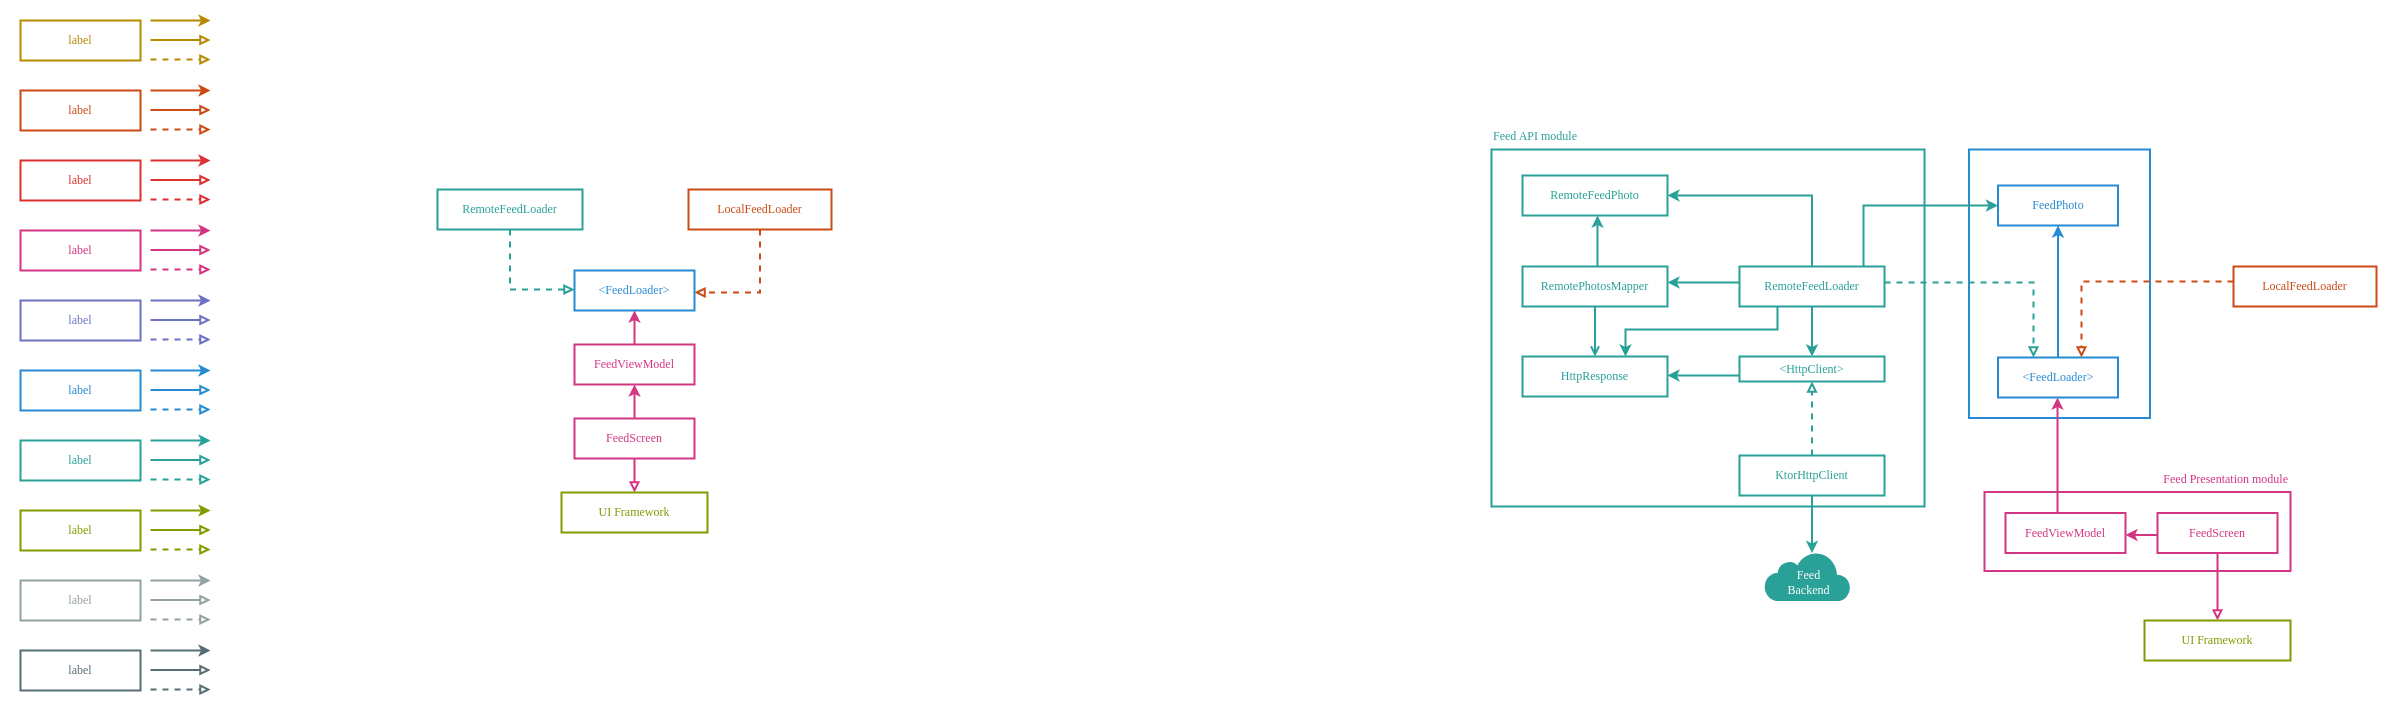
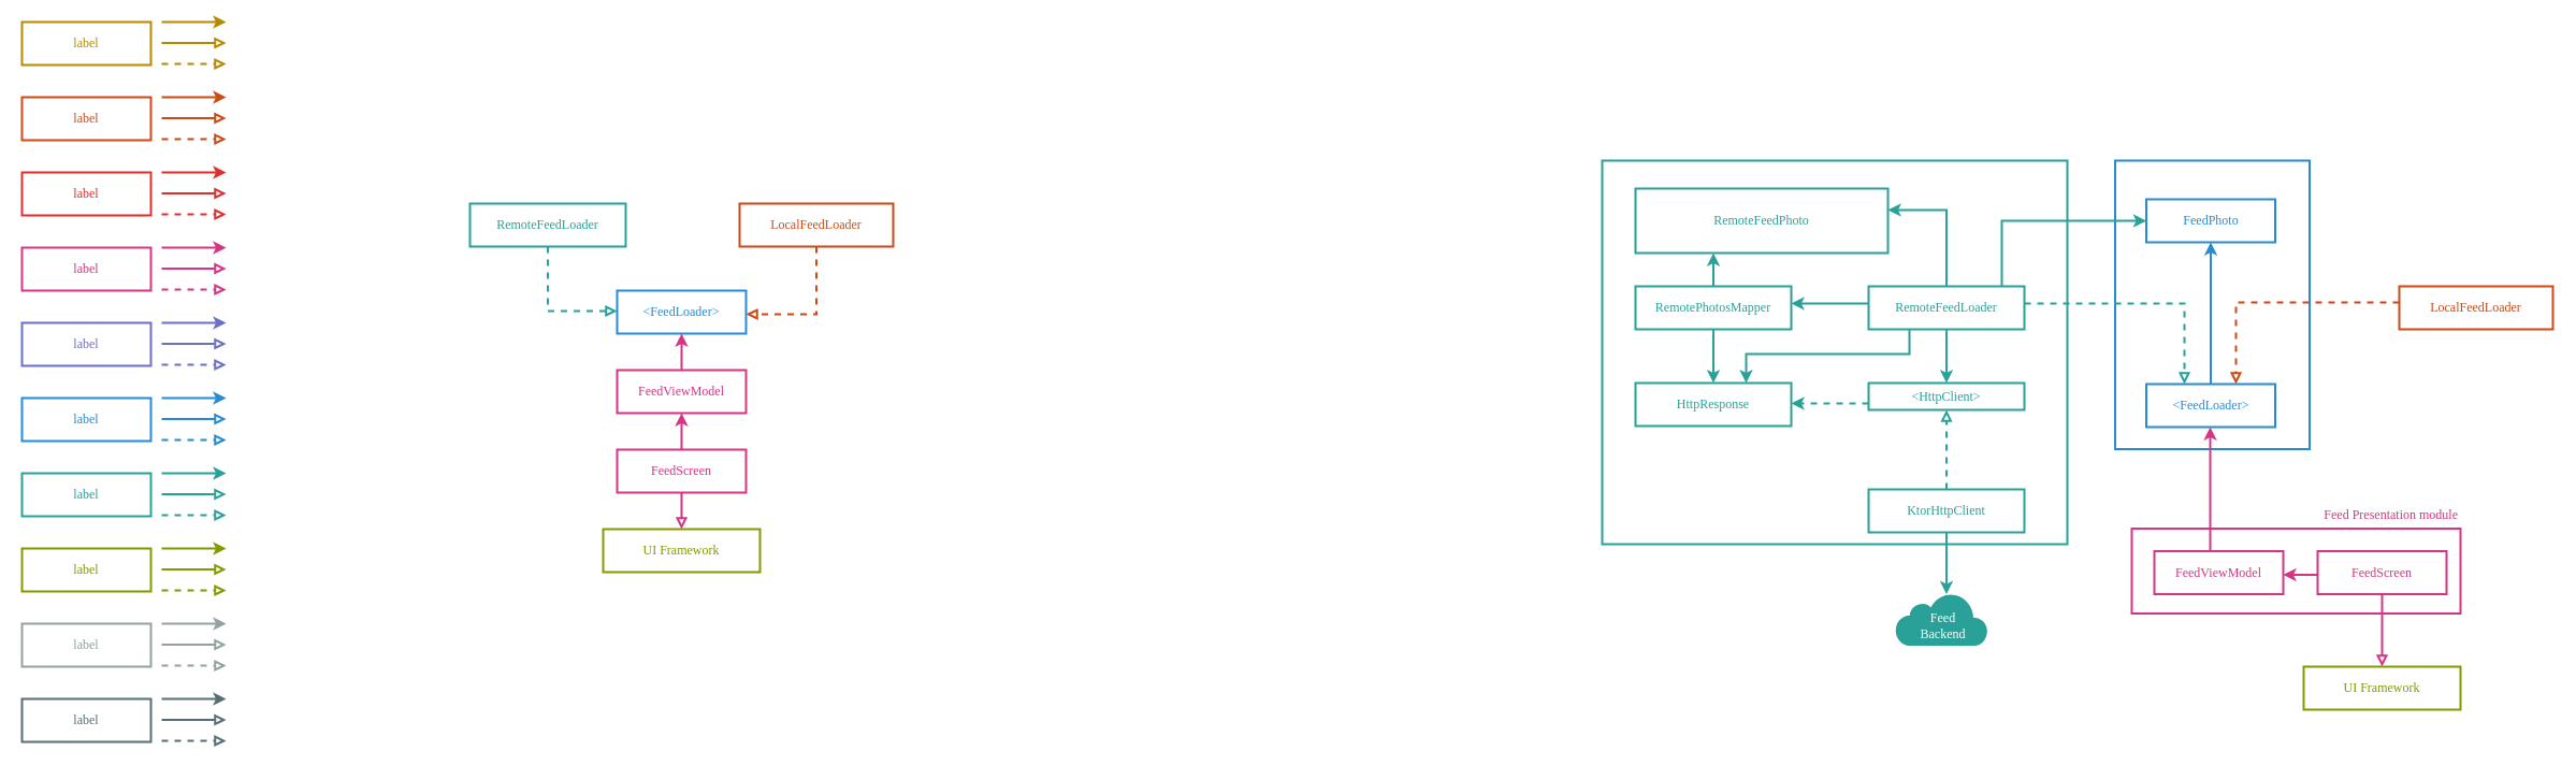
- <mxCell id="81" value="&lt;span style=&quot;color: rgb(42, 161, 152); font-family: &amp;quot;Fira Code&amp;quot;; font-size: 12px; font-style: normal; font-variant-ligatures: normal; font-variant-caps: normal; font-weight: 400; letter-spacing: normal; orphans: 2; text-align: center; text-indent: 0px; text-transform: none; widows: 2; word-spacing: 0px; -webkit-text-stroke-width: 0px; text-decoration-thickness: initial; text-decoration-style: initial; text-decoration-color: initial; float: none; display: inline !important;&quot;&gt;Feed API module&lt;/span&gt;" style="text;whiteSpace=wrap;html=1;" parent="1" vertex="1"><mxGeometry x="1491" y="122" width="214" height="25" as="geometry" /></mxCell>
- <mxCell id="75" value="&lt;font color=&quot;#2aa198&quot; data-font-src=&quot;https://fonts.googleapis.com/css?family=Fira+Code&quot; face=&quot;Fira Code&quot;&gt;RemoteFeedPhoto&lt;/font&gt;" style="rounded=0;whiteSpace=wrap;html=1;fillColor=none;strokeColor=#2aa198;strokeWidth=2;" parent="1" vertex="1"><mxGeometry x="1522" y="175" width="145" height="40" as="geometry" /></mxCell>
+ <mxCell id="75" value="&lt;font color=&quot;#2aa198&quot; data-font-src=&quot;https://fonts.googleapis.com/css?family=Fira+Code&quot; face=&quot;Fira Code&quot;&gt;RemoteFeedPhoto&lt;/font&gt;" style="rounded=0;whiteSpace=wrap;html=1;fillColor=none;strokeColor=#2aa198;strokeWidth=2;" parent="1" vertex="1"><mxGeometry x="1522" y="175" width="235" height="60" as="geometry" /></mxCell>
- <mxCell id="77" style="edgeStyle=orthogonalEdgeStyle;rounded=0;orthogonalLoop=1;jettySize=auto;html=1;strokeColor=#2aa198;fontColor=#FF3333;strokeWidth=2;endArrow=open;" parent="1" source="78" target="79" edge="1"><mxGeometry relative="1" as="geometry" /></mxCell>
+ <mxCell id="77" style="edgeStyle=orthogonalEdgeStyle;rounded=0;orthogonalLoop=1;jettySize=auto;html=1;strokeColor=#2aa198;fontColor=#FF3333;strokeWidth=2;" parent="1" source="78" target="79" edge="1"><mxGeometry relative="1" as="geometry" /></mxCell>
- <mxCell id="73" style="edgeStyle=orthogonalEdgeStyle;rounded=0;orthogonalLoop=1;jettySize=auto;html=1;strokeColor=#2aa198;fontColor=#FF3333;strokeWidth=2;" parent="1" source="74" target="79" edge="1"><mxGeometry relative="1" as="geometry"><Array as="points"><mxPoint x="1718" y="375" /><mxPoint x="1718" y="375" /></Array></mxGeometry></mxCell>
+ <mxCell id="73" style="edgeStyle=orthogonalEdgeStyle;rounded=0;orthogonalLoop=1;jettySize=auto;html=1;strokeColor=#2aa198;fontColor=#FF3333;strokeWidth=2;dashed=1;" parent="1" source="74" target="79" edge="1"><mxGeometry relative="1" as="geometry"><Array as="points"><mxPoint x="1718" y="375" /><mxPoint x="1718" y="375" /></Array></mxGeometry></mxCell>
